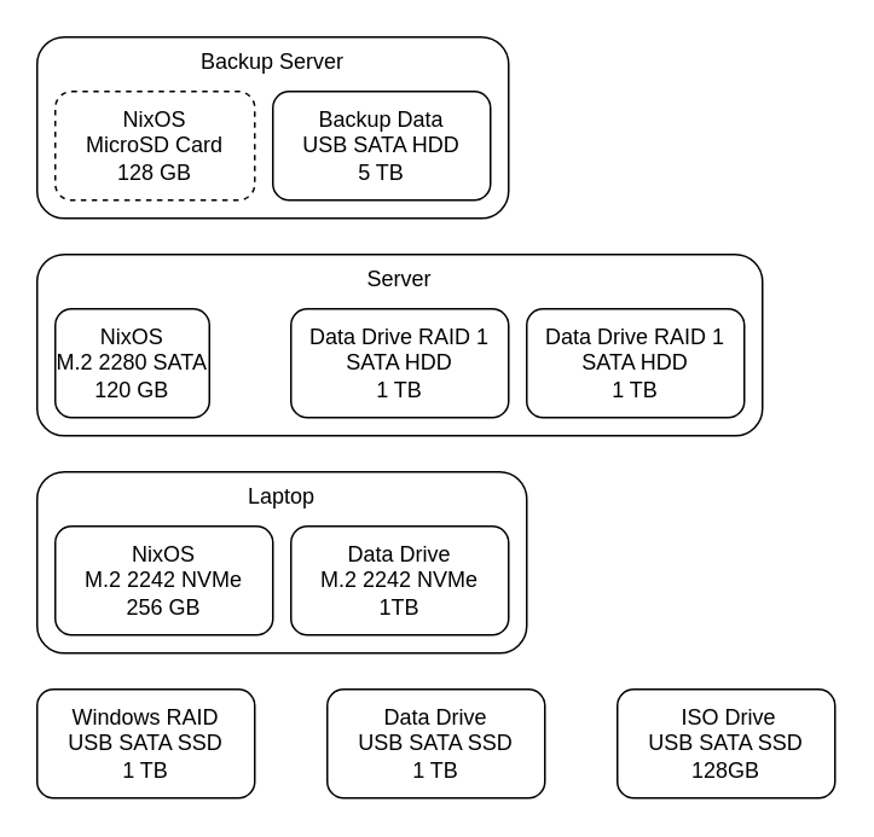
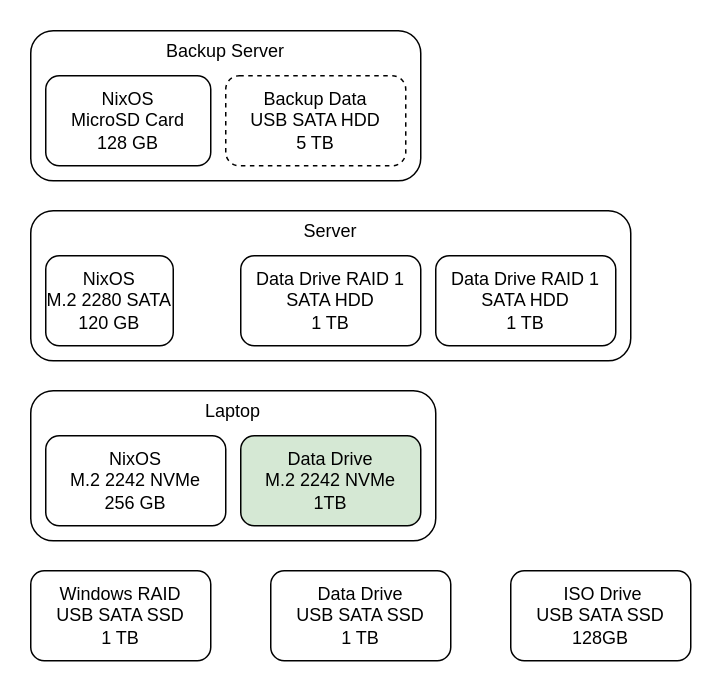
- <mxCell id="8" value="NixOS&lt;br&gt;MicroSD Card&lt;br&gt;128 GB" style="rounded=1;whiteSpace=wrap;html=1;dashed=1;" parent="5" vertex="1"><mxGeometry x="10" y="30" width="110" height="60" as="geometry" /></mxCell>
+ <mxCell id="8" value="NixOS&lt;br&gt;MicroSD Card&lt;br&gt;128 GB" style="rounded=1;whiteSpace=wrap;html=1;" parent="5" vertex="1"><mxGeometry x="10" y="30" width="110" height="60" as="geometry" /></mxCell>
- <mxCell id="7" value="Backup Data&lt;br&gt;USB SATA HDD&lt;br&gt;5 TB" style="rounded=1;whiteSpace=wrap;html=1;" parent="5" vertex="1"><mxGeometry x="130" y="30" width="120" height="60" as="geometry" /></mxCell>
+ <mxCell id="7" value="Backup Data&lt;br&gt;USB SATA HDD&lt;br&gt;5 TB" style="rounded=1;whiteSpace=wrap;html=1;dashed=1;" parent="5" vertex="1"><mxGeometry x="130" y="30" width="120" height="60" as="geometry" /></mxCell>
- <mxCell id="12" value="Data Drive&lt;br&gt;M.2 2242 NVMe&lt;br style=&quot;border-color: var(--border-color);&quot;&gt;1TB" style="rounded=1;whiteSpace=wrap;html=1;" parent="9" vertex="1"><mxGeometry x="140" y="30" width="120" height="60" as="geometry" /></mxCell>
+ <mxCell id="12" value="Data Drive&lt;br&gt;M.2 2242 NVMe&lt;br style=&quot;border-color: var(--border-color);&quot;&gt;1TB" style="rounded=1;whiteSpace=wrap;html=1;fillColor=#d5e8d4;" parent="9" vertex="1"><mxGeometry x="140" y="30" width="120" height="60" as="geometry" /></mxCell>
